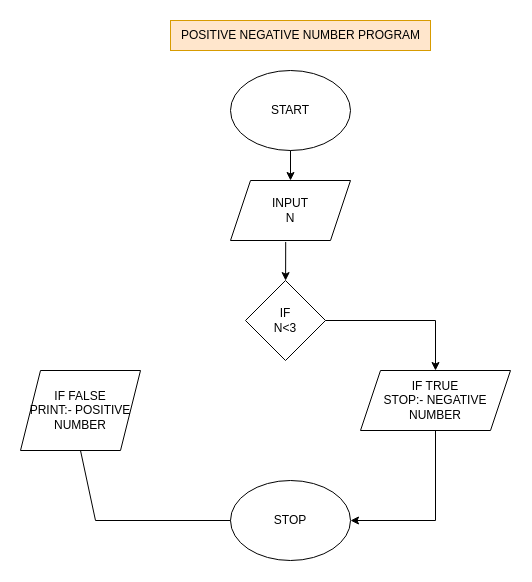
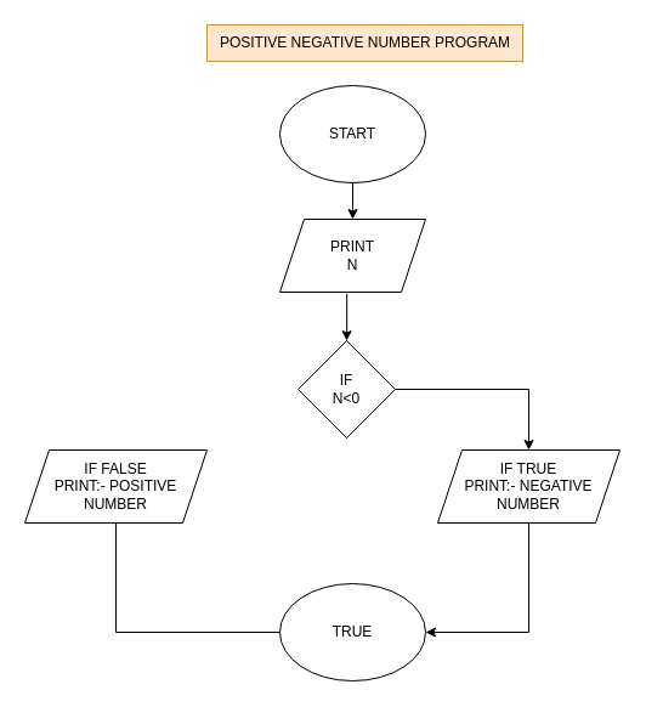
- <mxCell id="3" value="INPUT&lt;br&gt;N" style="shape=parallelogram;perimeter=parallelogramPerimeter;whiteSpace=wrap;html=1;fixedSize=1;" parent="1" vertex="1"><mxGeometry x="230" y="180" width="120" height="60" as="geometry" /></mxCell>
+ <mxCell id="3" value="PRINT&lt;br&gt;N" style="shape=parallelogram;perimeter=parallelogramPerimeter;whiteSpace=wrap;html=1;fixedSize=1;" parent="1" vertex="1"><mxGeometry x="230" y="180" width="120" height="60" as="geometry" /></mxCell>
- <mxCell id="4" value="IF&lt;br&gt;N&amp;lt;3" style="rhombus;whiteSpace=wrap;html=1;" parent="1" vertex="1"><mxGeometry x="245" y="280" width="80" height="80" as="geometry" /></mxCell>
+ <mxCell id="4" value="IF&lt;br&gt;N&amp;lt;0" style="rhombus;whiteSpace=wrap;html=1;" parent="1" vertex="1"><mxGeometry x="245" y="280" width="80" height="80" as="geometry" /></mxCell>
- <mxCell id="8" value="IF TRUE&lt;br&gt;STOP:- NEGATIVE NUMBER" style="shape=parallelogram;perimeter=parallelogramPerimeter;whiteSpace=wrap;html=1;fixedSize=1;" parent="1" vertex="1"><mxGeometry x="360" y="370" width="150" height="60" as="geometry" /></mxCell>
+ <mxCell id="8" value="IF TRUE&lt;br&gt;PRINT:- NEGATIVE NUMBER" style="shape=parallelogram;perimeter=parallelogramPerimeter;whiteSpace=wrap;html=1;fixedSize=1;" parent="1" vertex="1"><mxGeometry x="360" y="370" width="150" height="60" as="geometry" /></mxCell>
- <mxCell id="9" value="IF FALSE&lt;br&gt;PRINT:- POSITIVE NUMBER" style="shape=parallelogram;perimeter=parallelogramPerimeter;whiteSpace=wrap;html=1;fixedSize=1;" parent="1" vertex="1"><mxGeometry x="20" y="370" width="120" height="80" as="geometry" /></mxCell>
+ <mxCell id="9" value="IF FALSE&lt;br&gt;PRINT:- POSITIVE NUMBER" style="shape=parallelogram;perimeter=parallelogramPerimeter;whiteSpace=wrap;html=1;fixedSize=1;" parent="1" vertex="1"><mxGeometry x="20" y="370" width="150" height="60" as="geometry" /></mxCell>
- <mxCell id="10" value="STOP" style="ellipse;whiteSpace=wrap;html=1;" parent="1" vertex="1"><mxGeometry x="230" y="480" width="120" height="80" as="geometry" /></mxCell>
+ <mxCell id="10" value="TRUE" style="ellipse;whiteSpace=wrap;html=1;" parent="1" vertex="1"><mxGeometry x="230" y="480" width="120" height="80" as="geometry" /></mxCell>
